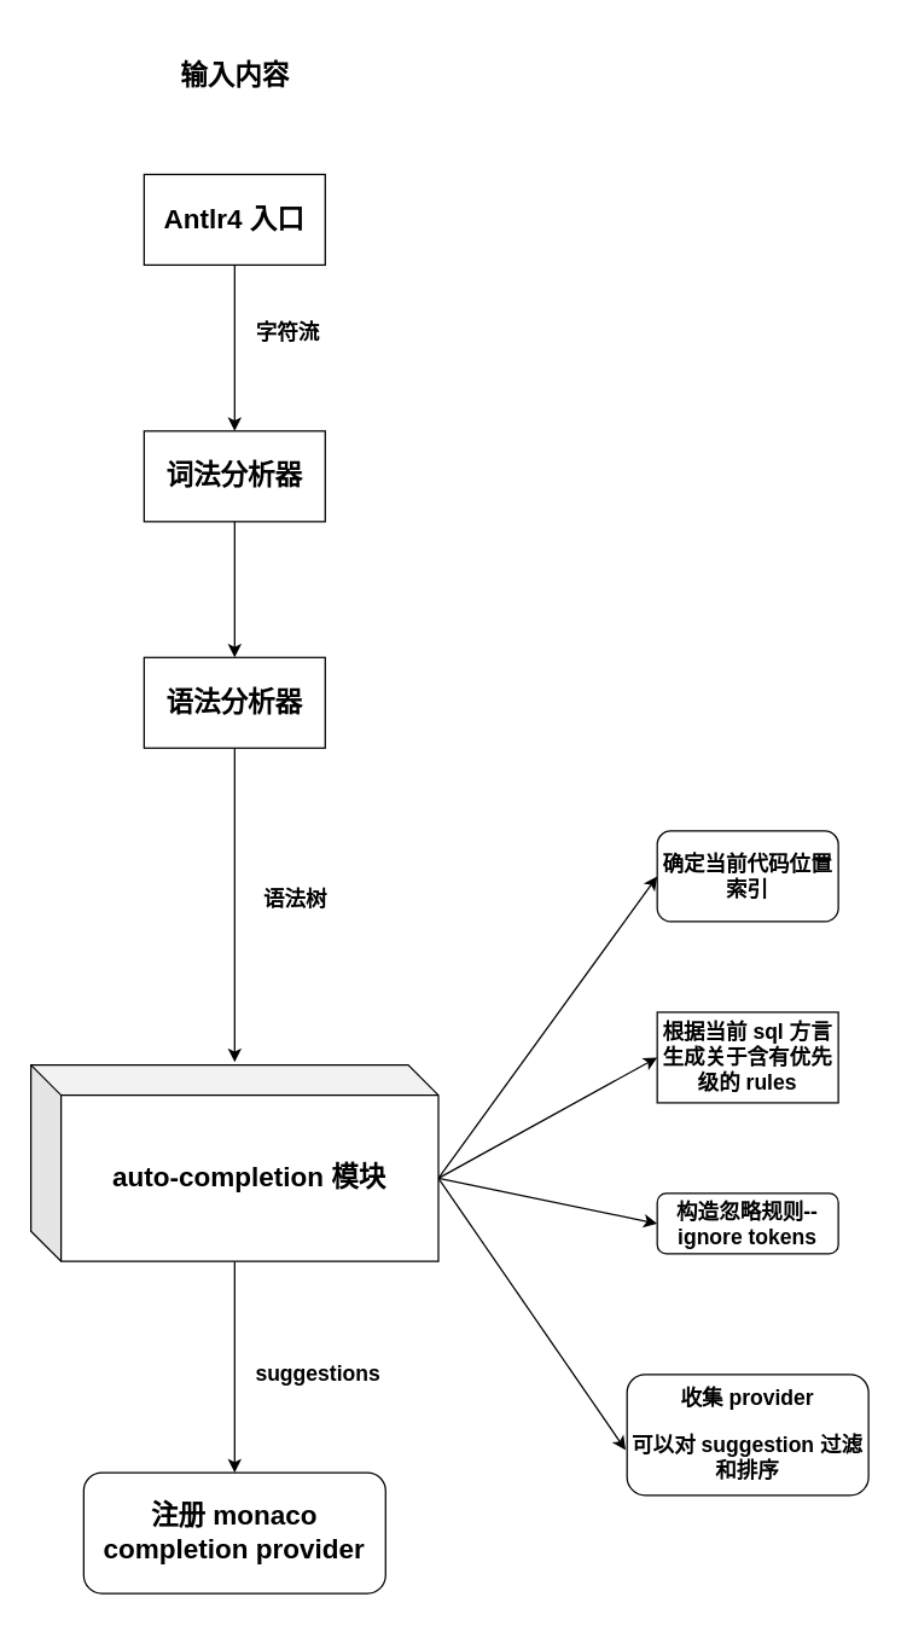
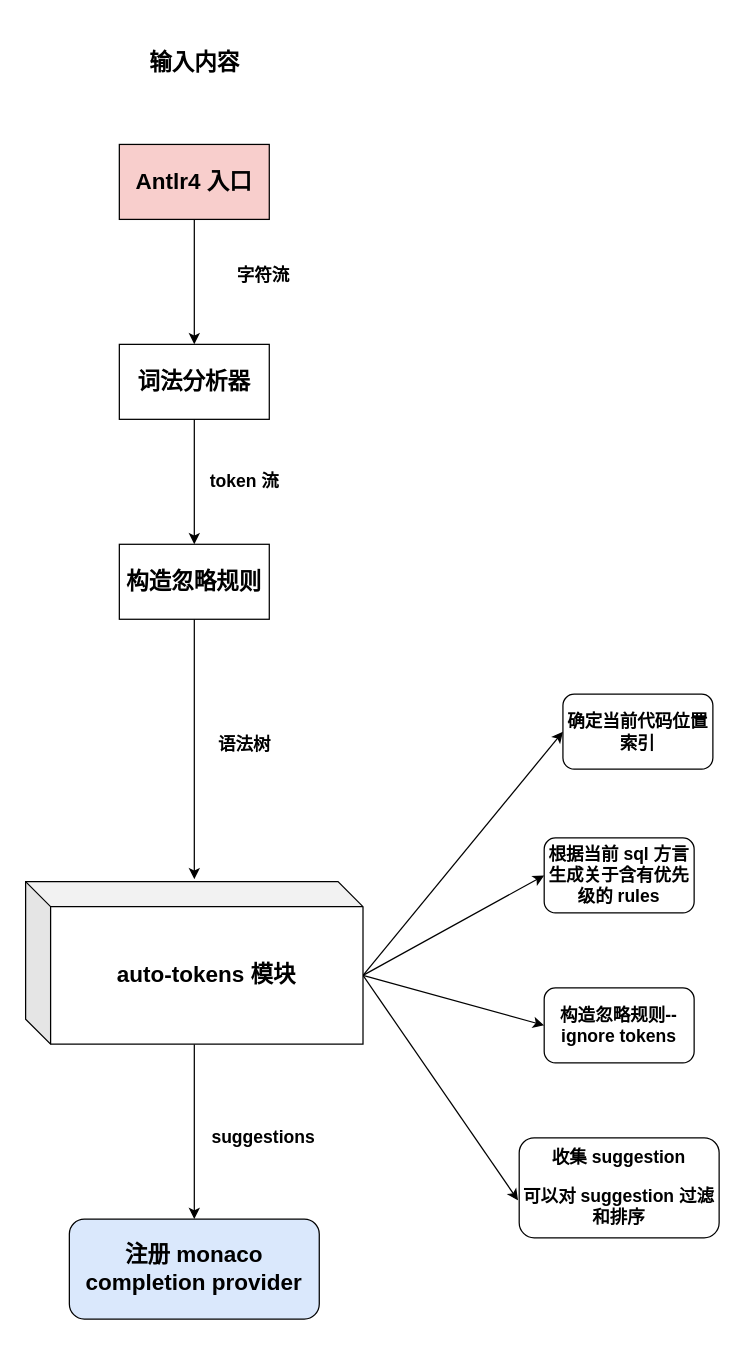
- <mxCell id="13" value="&lt;h2&gt;Antlr4 入口&lt;/h2&gt;" style="whiteSpace=wrap;html=1;" vertex="1" parent="1"><mxGeometry x="95" y="115" width="120" height="60" as="geometry" /></mxCell>
+ <mxCell id="13" value="&lt;h2&gt;Antlr4 入口&lt;/h2&gt;" style="whiteSpace=wrap;html=1;fillColor=#f8cecc;" vertex="1" parent="1"><mxGeometry x="95" y="115" width="120" height="60" as="geometry" /></mxCell>
- <mxCell id="15" value="&lt;h3&gt;字符流&lt;/h3&gt;" style="text;html=1;align=center;verticalAlign=middle;resizable=0;points=[];autosize=1;strokeColor=none;fillColor=none;" vertex="1" parent="1"><mxGeometry x="155" y="190" width="70" height="60" as="geometry" /></mxCell>
+ <mxCell id="15" value="&lt;h3&gt;字符流&lt;/h3&gt;" style="text;html=1;align=center;verticalAlign=middle;resizable=0;points=[];autosize=1;strokeColor=none;fillColor=none;" vertex="1" parent="1"><mxGeometry x="175" y="190" width="70" height="60" as="geometry" /></mxCell>
- <mxCell id="3" value="&lt;h2&gt;词法分析器&lt;/h2&gt;" style="rounded=0;whiteSpace=wrap;html=1;" parent="1" vertex="1"><mxGeometry x="95" y="285" width="120" height="60" as="geometry" /></mxCell>
+ <mxCell id="3" value="&lt;h2&gt;词法分析器&lt;/h2&gt;" style="rounded=0;whiteSpace=wrap;html=1;" parent="1" vertex="1"><mxGeometry x="95" y="275" width="120" height="60" as="geometry" /></mxCell>
+ <mxCell id="16" value="&lt;h3&gt;token 流&lt;/h3&gt;" style="text;html=1;align=center;verticalAlign=middle;resizable=0;points=[];autosize=1;strokeColor=none;fillColor=none;" vertex="1" parent="1"><mxGeometry x="155" y="355" width="80" height="60" as="geometry" /></mxCell>
- <mxCell id="5" value="&lt;h2&gt;语法分析器&lt;/h2&gt;" style="rounded=0;whiteSpace=wrap;html=1;" vertex="1" parent="1"><mxGeometry x="95" y="435" width="120" height="60" as="geometry" /></mxCell>
+ <mxCell id="5" value="&lt;h2&gt;构造忽略规则&lt;/h2&gt;" style="rounded=0;whiteSpace=wrap;html=1;" vertex="1" parent="1"><mxGeometry x="95" y="435" width="120" height="60" as="geometry" /></mxCell>
- <mxCell id="18" value="&lt;h3&gt;确定当前代码位置索引&lt;/h3&gt;" style="rounded=1;whiteSpace=wrap;html=1;" vertex="1" parent="1"><mxGeometry x="435" y="550" width="120" height="60" as="geometry" /></mxCell>
+ <mxCell id="18" value="&lt;h3&gt;确定当前代码位置索引&lt;/h3&gt;" style="rounded=1;whiteSpace=wrap;html=1;" vertex="1" parent="1"><mxGeometry x="450" y="555" width="120" height="60" as="geometry" /></mxCell>
- <mxCell id="19" value="&lt;h3&gt;根据当前 sql 方言生成关于含有优先级的 rules&lt;/h3&gt;" style="whiteSpace=wrap;html=1;rounded=0;" vertex="1" parent="1"><mxGeometry x="435" y="670" width="120" height="60" as="geometry" /></mxCell>
+ <mxCell id="19" value="&lt;h3&gt;根据当前 sql 方言生成关于含有优先级的 rules&lt;/h3&gt;" style="rounded=1;whiteSpace=wrap;html=1;" vertex="1" parent="1"><mxGeometry x="435" y="670" width="120" height="60" as="geometry" /></mxCell>
- <mxCell id="11" value="&lt;h2&gt;auto-completion 模块&lt;/h2&gt;" style="shape=cube;whiteSpace=wrap;html=1;boundedLbl=1;backgroundOutline=1;darkOpacity=0.05;darkOpacity2=0.1;" vertex="1" parent="1"><mxGeometry x="20" y="705" width="270" height="130" as="geometry" /></mxCell>
+ <mxCell id="11" value="&lt;h2&gt;auto-tokens 模块&lt;/h2&gt;" style="shape=cube;whiteSpace=wrap;html=1;boundedLbl=1;backgroundOutline=1;darkOpacity=0.05;darkOpacity2=0.1;" vertex="1" parent="1"><mxGeometry x="20" y="705" width="270" height="130" as="geometry" /></mxCell>
- <mxCell id="20" value="&lt;h3&gt;构造忽略规则--ignore tokens&lt;/h3&gt;" style="rounded=1;whiteSpace=wrap;html=1;" vertex="1" parent="1"><mxGeometry x="435" y="790" width="120" height="40" as="geometry" /></mxCell>
+ <mxCell id="20" value="&lt;h3&gt;构造忽略规则--ignore tokens&lt;/h3&gt;" style="rounded=1;whiteSpace=wrap;html=1;" vertex="1" parent="1"><mxGeometry x="435" y="790" width="120" height="60" as="geometry" /></mxCell>
- <mxCell id="21" value="&lt;h3&gt;收集 provider&lt;/h3&gt;&lt;h3&gt;可以对 suggestion 过滤和排序&lt;/h3&gt;" style="rounded=1;whiteSpace=wrap;html=1;" vertex="1" parent="1"><mxGeometry x="415" y="910" width="160" height="80" as="geometry" /></mxCell>
+ <mxCell id="21" value="&lt;h3&gt;收集 suggestion&lt;/h3&gt;&lt;h3&gt;可以对 suggestion 过滤和排序&lt;/h3&gt;" style="rounded=1;whiteSpace=wrap;html=1;" vertex="1" parent="1"><mxGeometry x="415" y="910" width="160" height="80" as="geometry" /></mxCell>
- <mxCell id="22" value="&lt;h2&gt;注册 monaco completion provider&lt;/h2&gt;" style="rounded=1;whiteSpace=wrap;html=1;" vertex="1" parent="1"><mxGeometry x="55" y="975" width="200" height="80" as="geometry" /></mxCell>
+ <mxCell id="22" value="&lt;h2&gt;注册 monaco completion provider&lt;/h2&gt;" style="rounded=1;whiteSpace=wrap;html=1;fillColor=#dae8fc;" vertex="1" parent="1"><mxGeometry x="55" y="975" width="200" height="80" as="geometry" /></mxCell>
